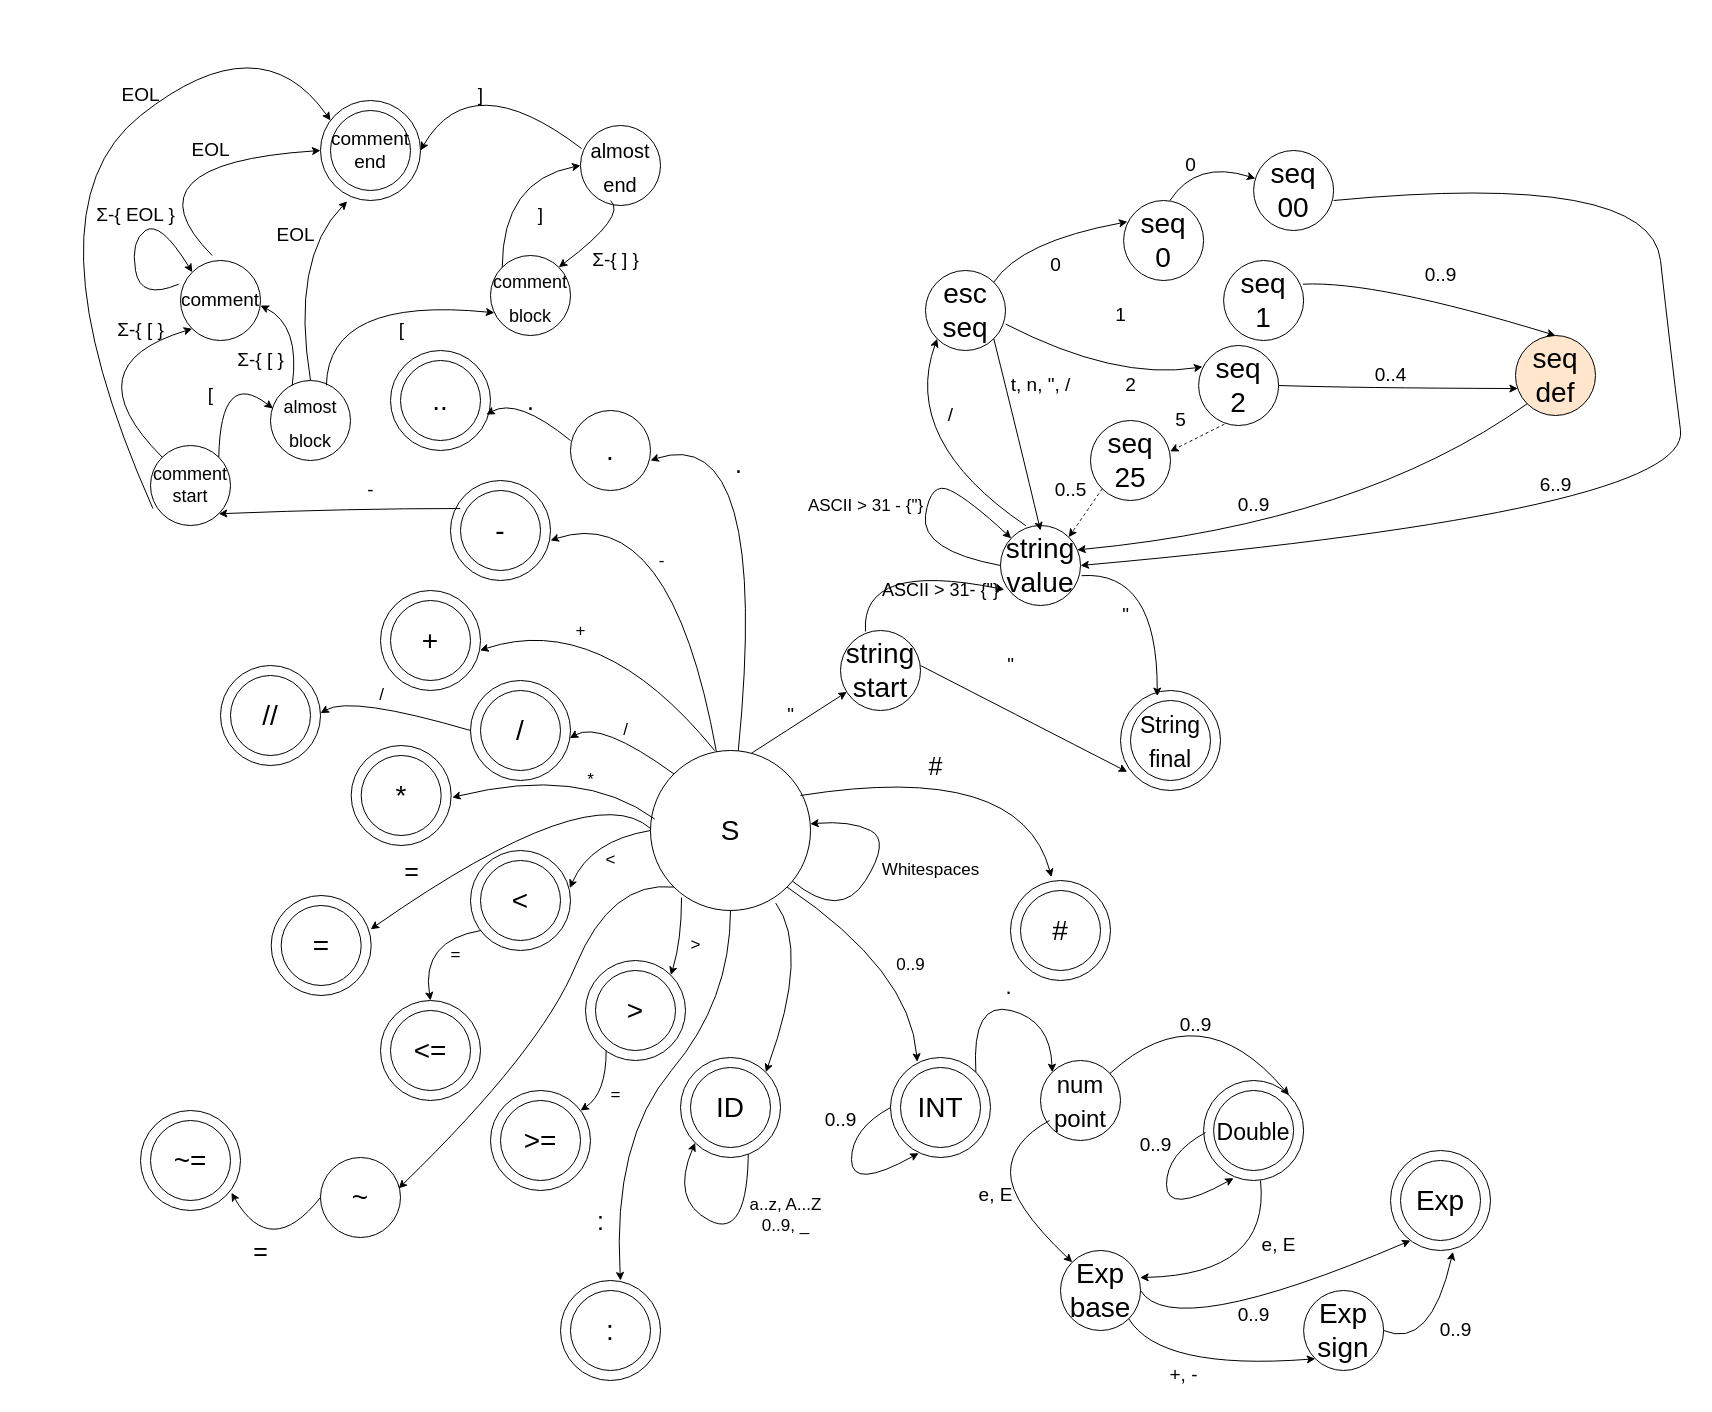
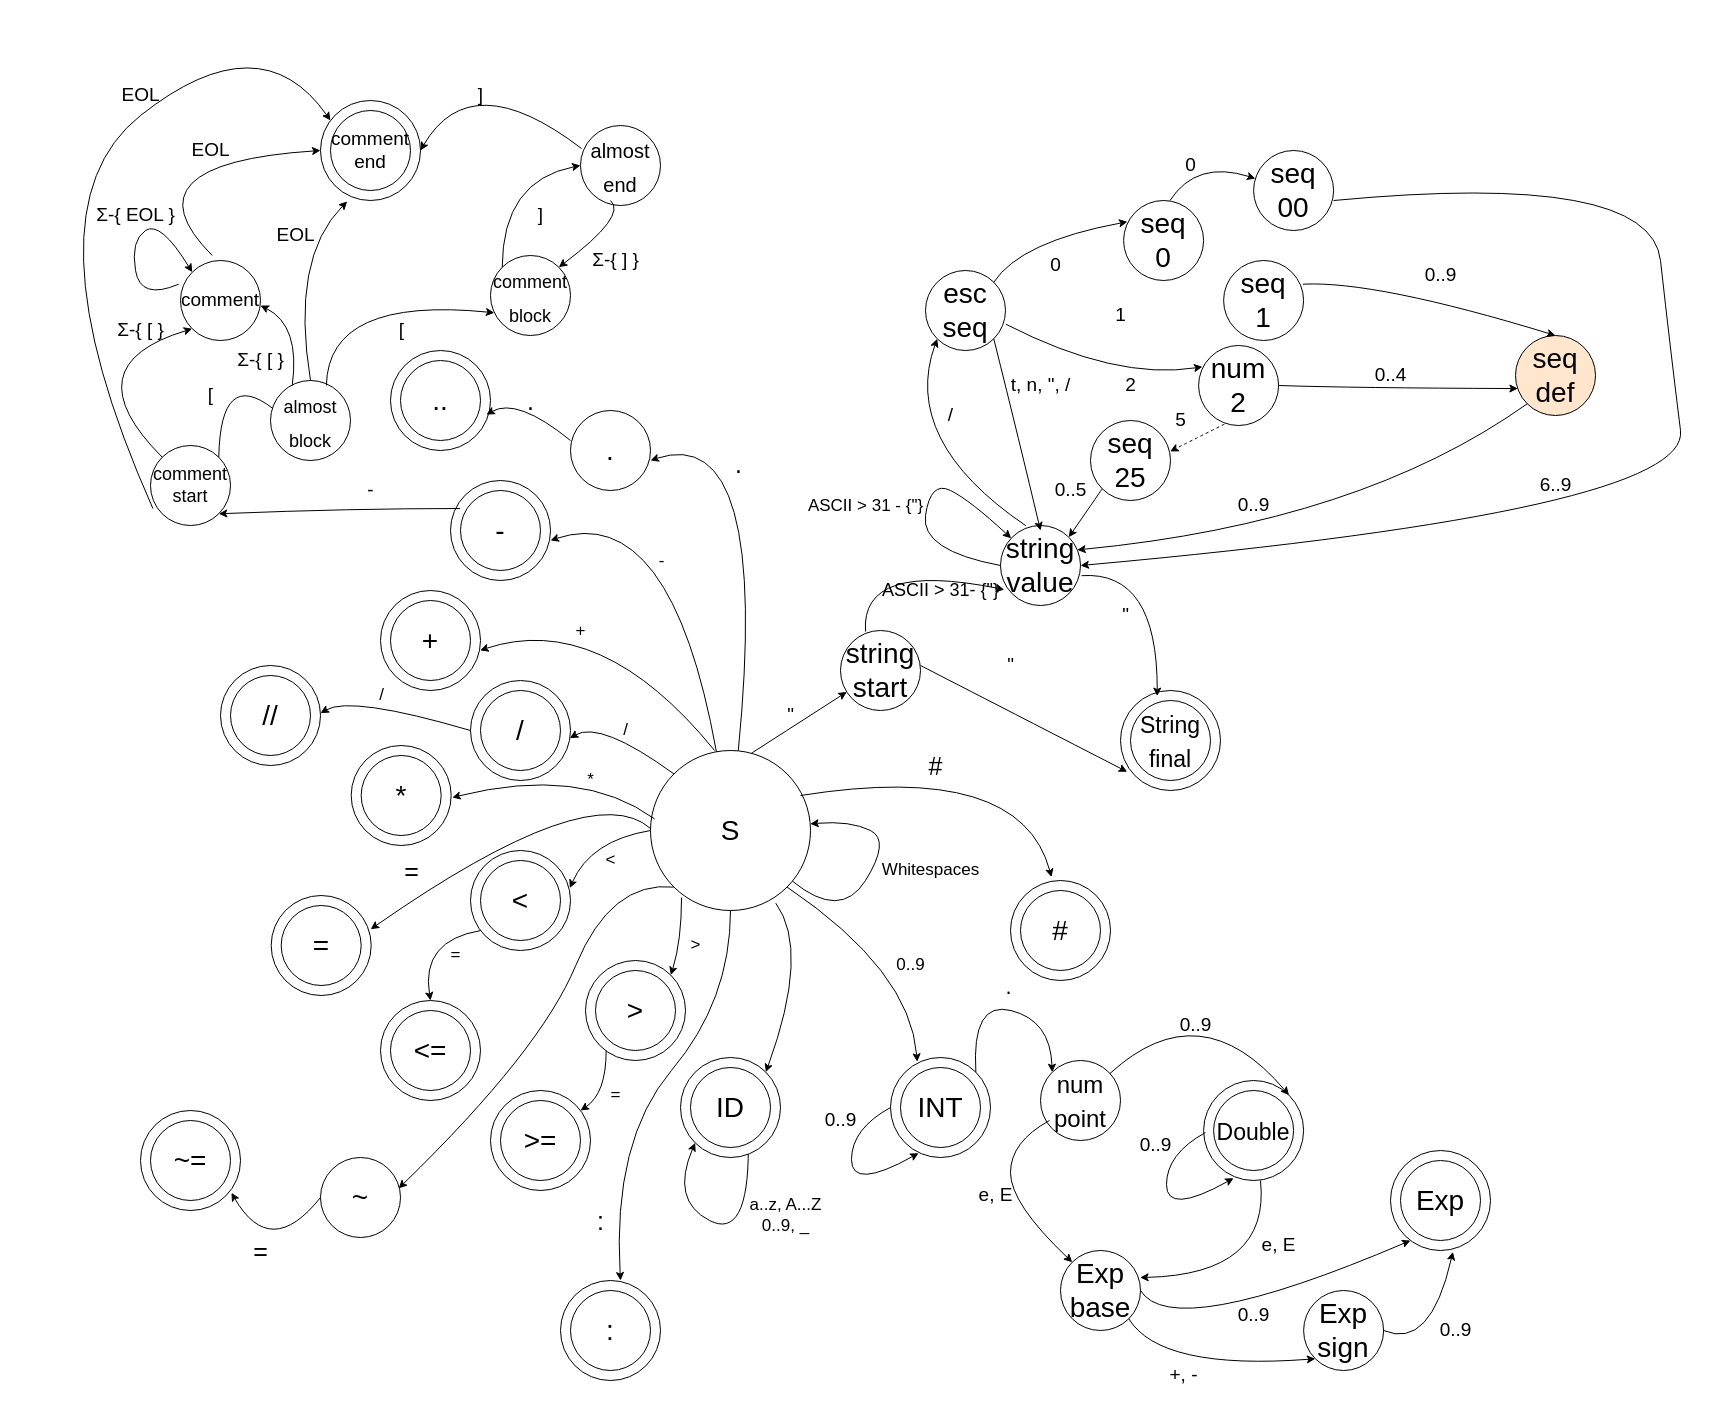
- <mxCell id="119" value="&lt;div&gt;seq&lt;br&gt;2&lt;br&gt;&lt;/div&gt;" style="ellipse;whiteSpace=wrap;html=1;aspect=fixed;fontSize=28;" vertex="1" parent="1"><mxGeometry x="1198.1" y="345" width="80" height="80" as="geometry" /></mxCell>
+ <mxCell id="119" value="&lt;div&gt;num&lt;br&gt;2&lt;br&gt;&lt;/div&gt;" style="ellipse;whiteSpace=wrap;html=1;aspect=fixed;fontSize=28;" vertex="1" parent="1"><mxGeometry x="1198.1" y="345" width="80" height="80" as="geometry" /></mxCell>
- <mxCell id="147" value="" style="curved=1;endArrow=classic;html=1;fontSize=17;exitX=1;exitY=0;exitDx=0;exitDy=0;entryX=0.03;entryY=0.35;entryDx=0;entryDy=0;entryPerimeter=0;" edge="1" parent="1" source="141" target="148"><mxGeometry width="50" height="50" relative="1" as="geometry"><mxPoint x="311.716" y="459.216" as="sourcePoint" /><mxPoint x="290" y="380" as="targetPoint" /><Array as="points"><mxPoint x="220" y="367.34" /></Array></mxGeometry></mxCell>
+ <mxCell id="147" value="" style="curved=1;endArrow=none;html=1;fontSize=17;exitX=1;exitY=0;exitDx=0;exitDy=0;entryX=0.03;entryY=0.35;entryDx=0;entryDy=0;entryPerimeter=0;" edge="1" parent="1" source="141" target="148"><mxGeometry width="50" height="50" relative="1" as="geometry"><mxPoint x="311.716" y="459.216" as="sourcePoint" /><mxPoint x="290" y="380" as="targetPoint" /><Array as="points"><mxPoint x="220" y="367.34" /></Array></mxGeometry></mxCell>
- <mxCell id="137" value="" style="curved=1;endArrow=classic;html=1;fontSize=17;exitX=0;exitY=1;exitDx=0;exitDy=0;entryX=1;entryY=0;entryDx=0;entryDy=0;dashed=1;" edge="1" parent="1" source="136" target="99"><mxGeometry width="50" height="50" relative="1" as="geometry"><mxPoint x="1117.614" y="510.716" as="sourcePoint" /><mxPoint x="1203.101" y="488.757" as="targetPoint" /><Array as="points" /></mxGeometry></mxCell>
+ <mxCell id="137" value="" style="curved=1;endArrow=classic;html=1;fontSize=17;exitX=0;exitY=1;exitDx=0;exitDy=0;entryX=1;entryY=0;entryDx=0;entryDy=0;" edge="1" parent="1" source="136" target="99"><mxGeometry width="50" height="50" relative="1" as="geometry"><mxPoint x="1117.614" y="510.716" as="sourcePoint" /><mxPoint x="1203.101" y="488.757" as="targetPoint" /><Array as="points" /></mxGeometry></mxCell>
